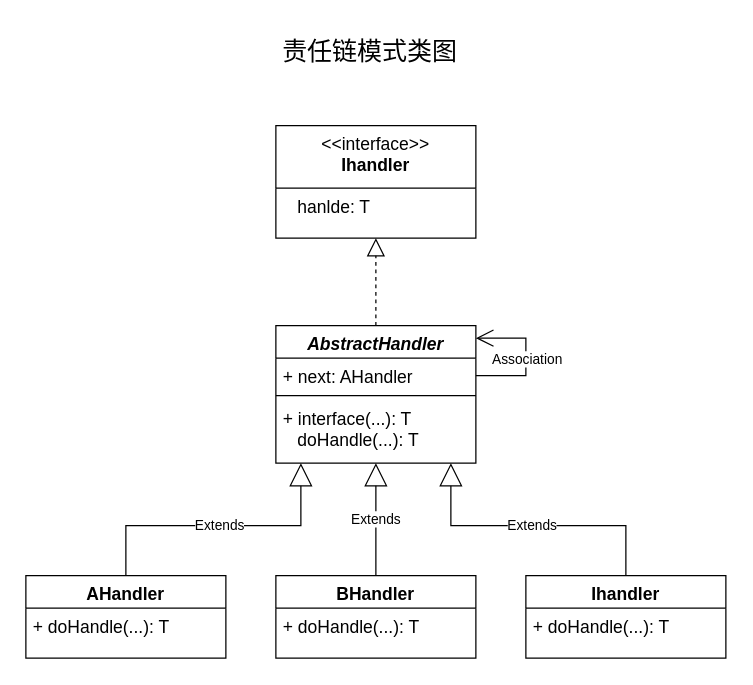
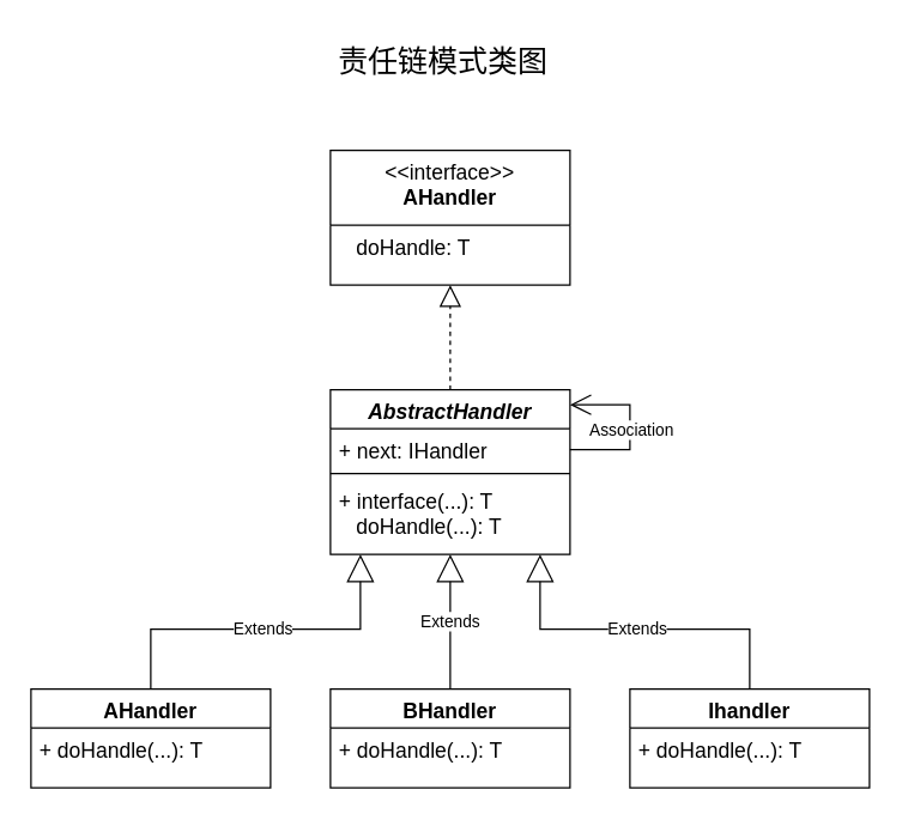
- <mxCell id="2" value="&lt;font style=&quot;font-size: 14px;&quot;&gt;&lt;span style=&quot;font-weight: normal;&quot;&gt;&amp;lt;&amp;lt;interface&amp;gt;&amp;gt;&lt;br&gt;&lt;/span&gt;Ihandler&lt;/font&gt;" style="swimlane;fontStyle=1;align=center;verticalAlign=top;childLayout=stackLayout;horizontal=1;startSize=50;horizontalStack=0;resizeParent=1;resizeParentMax=0;resizeLast=0;collapsible=1;marginBottom=0;whiteSpace=wrap;html=1;" parent="1" vertex="1"><mxGeometry x="220" y="100" width="160" height="90" as="geometry"><mxRectangle x="240" y="140" width="110" height="40" as="alternateBounds" /></mxGeometry></mxCell>
+ <mxCell id="2" value="&lt;font style=&quot;font-size: 14px;&quot;&gt;&lt;span style=&quot;font-weight: normal;&quot;&gt;&amp;lt;&amp;lt;interface&amp;gt;&amp;gt;&lt;br&gt;&lt;/span&gt;AHandler&lt;/font&gt;" style="swimlane;fontStyle=1;align=center;verticalAlign=top;childLayout=stackLayout;horizontal=1;startSize=50;horizontalStack=0;resizeParent=1;resizeParentMax=0;resizeLast=0;collapsible=1;marginBottom=0;whiteSpace=wrap;html=1;" parent="1" vertex="1"><mxGeometry x="220" y="100" width="160" height="90" as="geometry"><mxRectangle x="240" y="140" width="110" height="40" as="alternateBounds" /></mxGeometry></mxCell>
- <mxCell id="3" value="&lt;font style=&quot;font-size: 14px;&quot;&gt;&amp;nbsp; &amp;nbsp;hanlde: T&lt;/font&gt;" style="text;strokeColor=none;fillColor=none;align=left;verticalAlign=top;spacingLeft=4;spacingRight=4;overflow=hidden;rotatable=0;points=[[0,0.5],[1,0.5]];portConstraint=eastwest;whiteSpace=wrap;html=1;" parent="2" vertex="1"><mxGeometry y="50" width="160" height="40" as="geometry" /></mxCell>
+ <mxCell id="3" value="&lt;font style=&quot;font-size: 14px;&quot;&gt;&amp;nbsp; &amp;nbsp;doHandle: T&lt;/font&gt;" style="text;strokeColor=none;fillColor=none;align=left;verticalAlign=top;spacingLeft=4;spacingRight=4;overflow=hidden;rotatable=0;points=[[0,0.5],[1,0.5]];portConstraint=eastwest;whiteSpace=wrap;html=1;" parent="2" vertex="1"><mxGeometry y="50" width="160" height="40" as="geometry" /></mxCell>
- <mxCell id="5" value="+ next: AHandler" style="text;strokeColor=none;fillColor=none;align=left;verticalAlign=top;spacingLeft=4;spacingRight=4;overflow=hidden;rotatable=0;points=[[0,0.5],[1,0.5]];portConstraint=eastwest;whiteSpace=wrap;html=1;fontSize=14;" parent="4" vertex="1"><mxGeometry y="26" width="160" height="26" as="geometry" /></mxCell>
+ <mxCell id="5" value="+ next: IHandler" style="text;strokeColor=none;fillColor=none;align=left;verticalAlign=top;spacingLeft=4;spacingRight=4;overflow=hidden;rotatable=0;points=[[0,0.5],[1,0.5]];portConstraint=eastwest;whiteSpace=wrap;html=1;fontSize=14;" parent="4" vertex="1"><mxGeometry y="26" width="160" height="26" as="geometry" /></mxCell>
